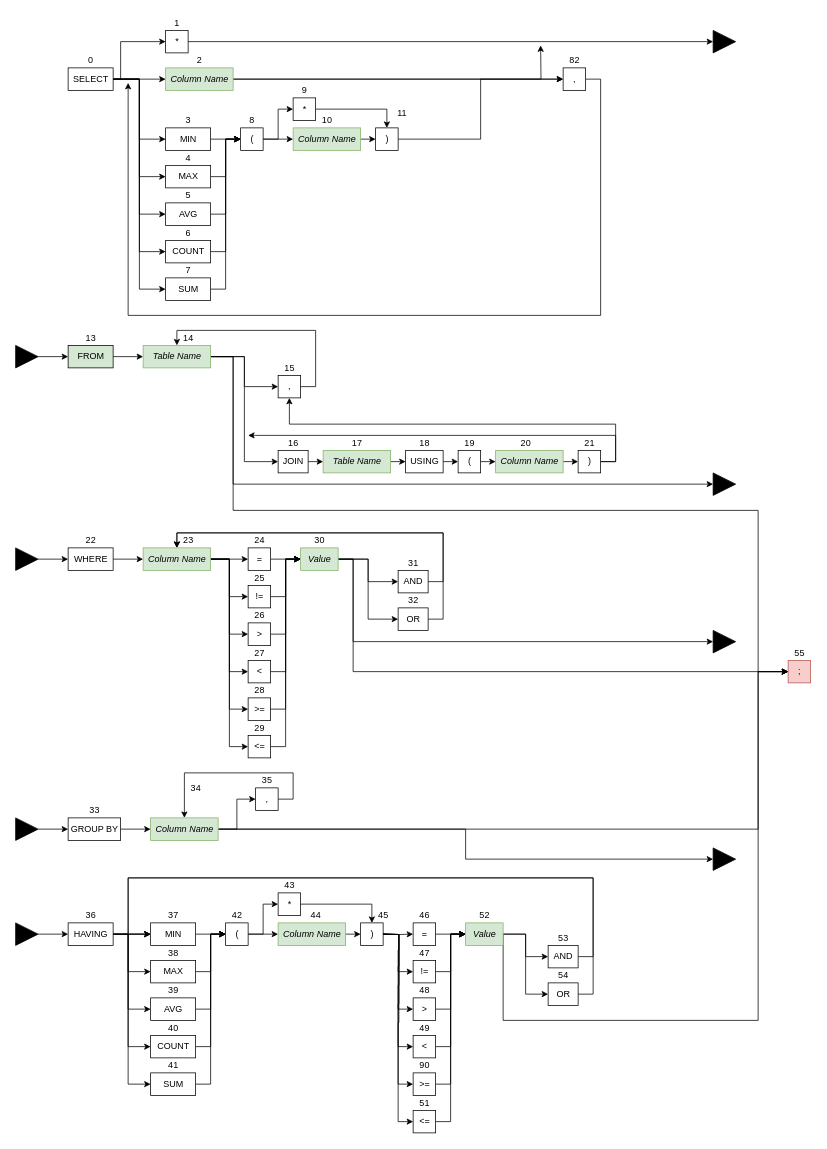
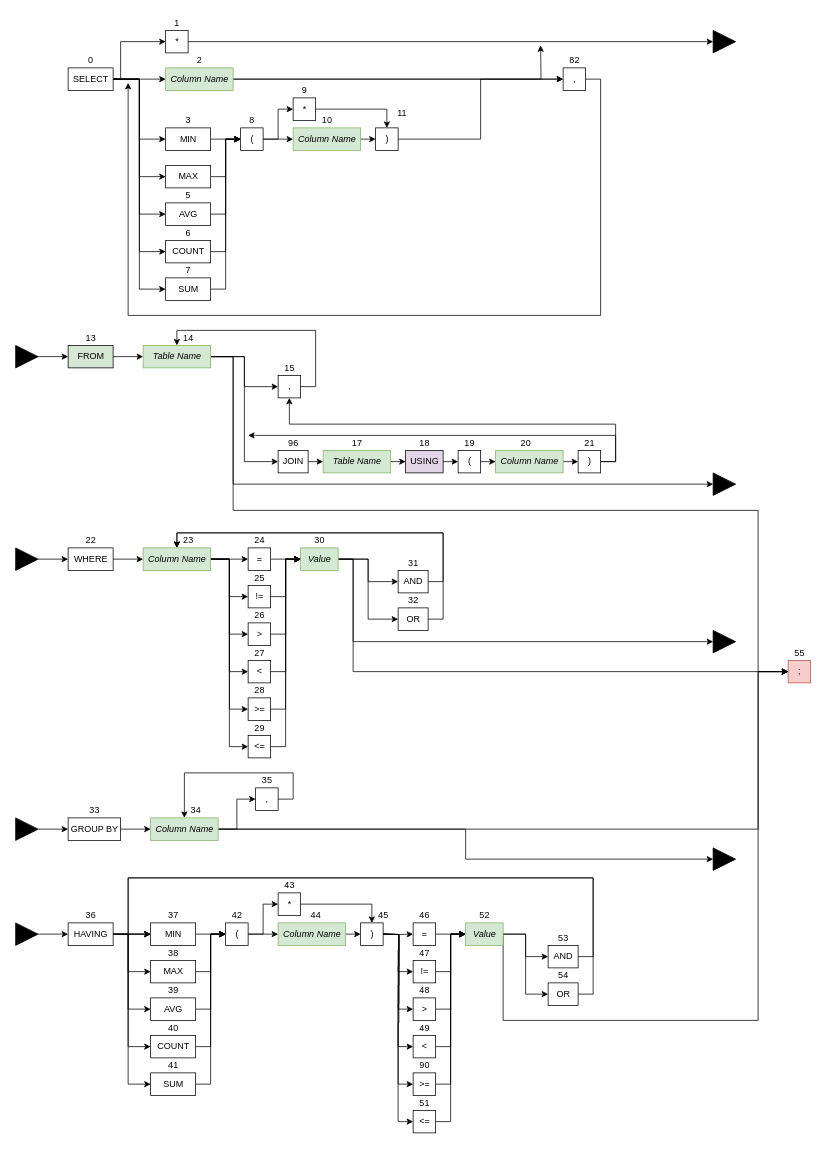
- <mxCell id="165" value="4" style="text;html=1;align=center;verticalAlign=middle;resizable=0;points=[];autosize=1;" vertex="1" parent="1"><mxGeometry x="240" y="200" width="20" height="20" as="geometry" /></mxCell>
- <mxCell id="174" value="16" style="text;html=1;align=center;verticalAlign=middle;resizable=0;points=[];autosize=1;" vertex="1" parent="1"><mxGeometry x="375" y="580" width="30" height="20" as="geometry" /></mxCell>
+ <mxCell id="174" value="96" style="text;html=1;align=center;verticalAlign=middle;resizable=0;points=[];autosize=1;" vertex="1" parent="1"><mxGeometry x="375" y="580" width="30" height="20" as="geometry" /></mxCell>
- <mxCell id="57" value="USING" style="html=1;" vertex="1" parent="1"><mxGeometry x="540" y="600" width="50" height="30" as="geometry" /></mxCell>
+ <mxCell id="57" value="USING" style="html=1;fillColor=#e1d5e7;" vertex="1" parent="1"><mxGeometry x="540" y="600" width="50" height="30" as="geometry" /></mxCell>
- <mxCell id="188" value="34" style="text;html=1;align=center;verticalAlign=middle;resizable=0;points=[];autosize=1;" vertex="1" parent="1"><mxGeometry x="245" y="1040" width="30" height="20" as="geometry" /></mxCell>
+ <mxCell id="188" value="34" style="text;html=1;align=center;verticalAlign=middle;resizable=0;points=[];autosize=1;" vertex="1" parent="1"><mxGeometry x="245" y="1070" width="30" height="20" as="geometry" /></mxCell>
